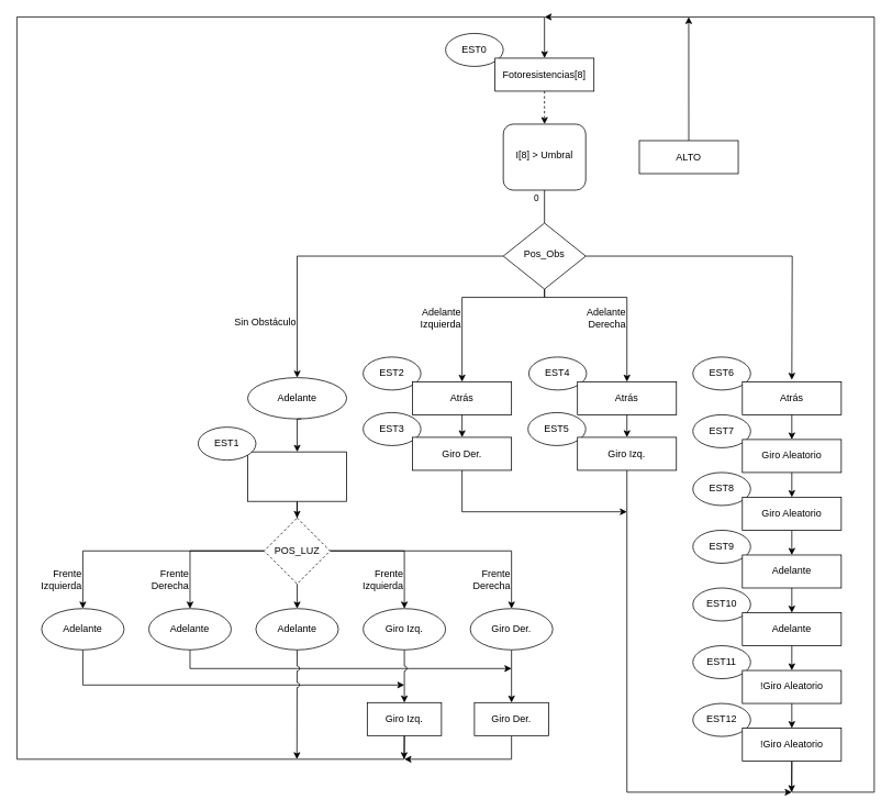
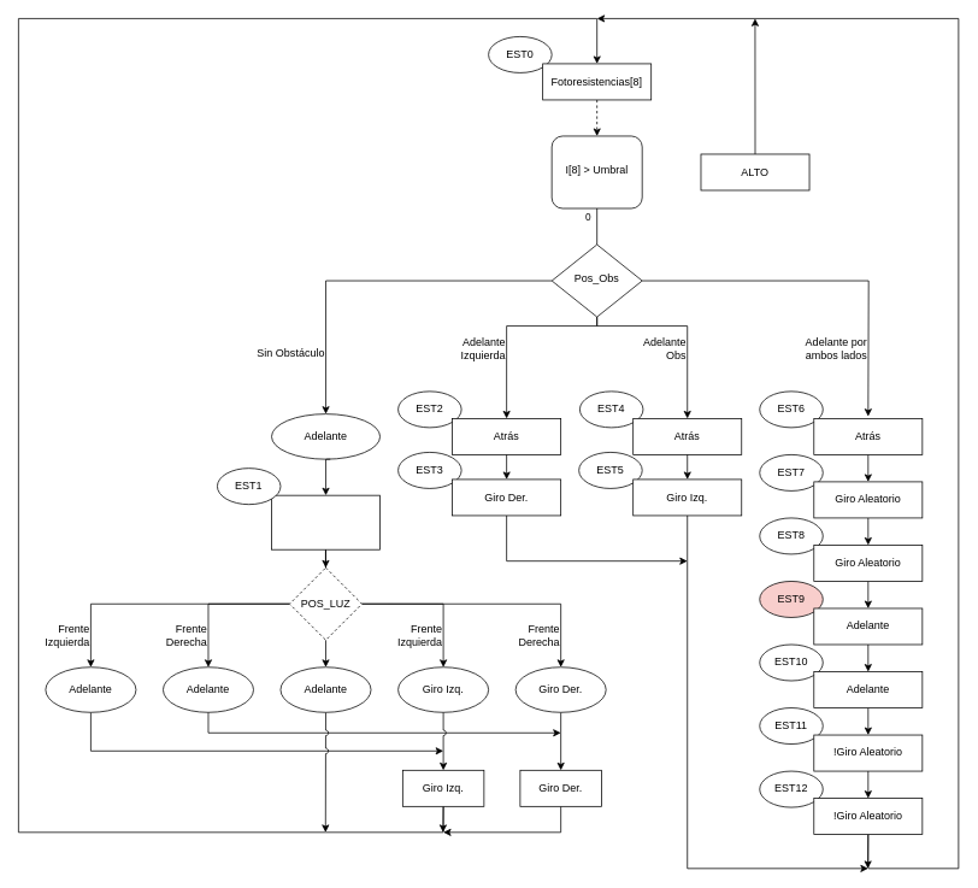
- <mxCell id="51" value="Adelante&lt;br&gt;Derecha" style="text;html=1;align=right;verticalAlign=middle;resizable=0;points=[];autosize=1;" vertex="1" parent="1"><mxGeometry x="700" y="370" width="60" height="30" as="geometry" /></mxCell>
+ <mxCell id="51" value="Adelante&lt;br&gt;Obs" style="text;html=1;align=right;verticalAlign=middle;resizable=0;points=[];autosize=1;" vertex="1" parent="1"><mxGeometry x="700" y="370" width="60" height="30" as="geometry" /></mxCell>
+ <mxCell id="52" value="Adelante por &lt;br&gt;ambos lados" style="text;html=1;align=right;verticalAlign=middle;resizable=0;points=[];autosize=1;" vertex="1" parent="1"><mxGeometry x="880" y="370" width="80" height="30" as="geometry" /></mxCell>
- <mxCell id="32" value="EST9" style="ellipse;whiteSpace=wrap;html=1;" parent="1" vertex="1"><mxGeometry x="840" y="642.35" width="70" height="40" as="geometry" /></mxCell>
+ <mxCell id="32" value="EST9" style="ellipse;whiteSpace=wrap;html=1;fillColor=#f8cecc;" parent="1" vertex="1"><mxGeometry x="840" y="642.35" width="70" height="40" as="geometry" /></mxCell>
